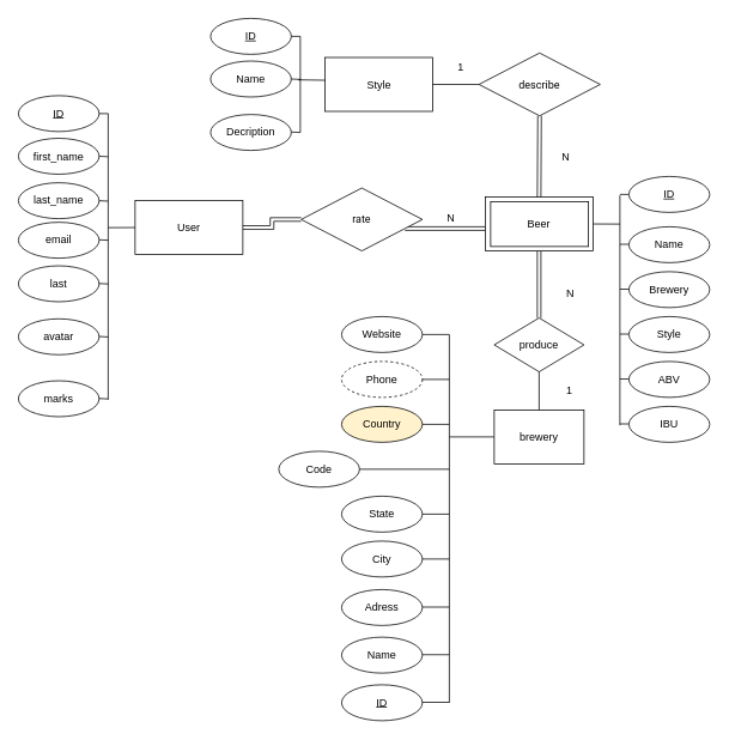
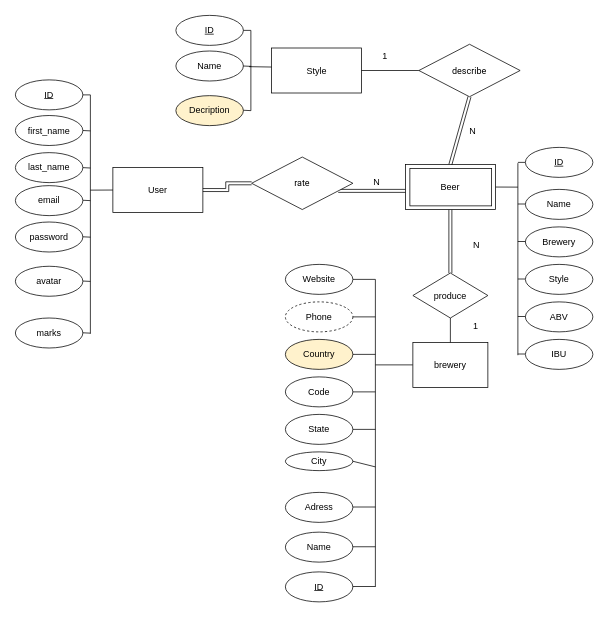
- <mxCell id="76" value="&lt;div style=&quot;text-align: left&quot;&gt;&lt;font face=&quot;roboto, robotodraft, helvetica, arial, sans-serif&quot;&gt;describe&lt;/font&gt;&lt;br&gt;&lt;/div&gt;" style="rhombus;whiteSpace=wrap;html=1;" vertex="1" parent="1"><mxGeometry x="533" y="58.5" width="135" height="70" as="geometry" /></mxCell>
+ <mxCell id="76" value="&lt;div style=&quot;text-align: left&quot;&gt;&lt;font face=&quot;roboto, robotodraft, helvetica, arial, sans-serif&quot;&gt;describe&lt;/font&gt;&lt;br&gt;&lt;/div&gt;" style="rhombus;whiteSpace=wrap;html=1;" vertex="1" parent="1"><mxGeometry x="558" y="58.5" width="135" height="70" as="geometry" /></mxCell>
- <mxCell id="66" value="Decription" style="ellipse;whiteSpace=wrap;html=1;" vertex="1" parent="1"><mxGeometry x="234" y="127" width="90" height="40" as="geometry" /></mxCell>
+ <mxCell id="66" value="Decription" style="ellipse;whiteSpace=wrap;html=1;fillColor=#fff2cc;" vertex="1" parent="1"><mxGeometry x="234" y="127" width="90" height="40" as="geometry" /></mxCell>
- <mxCell id="53" value="last" style="ellipse;whiteSpace=wrap;html=1;" parent="1" vertex="1"><mxGeometry x="20" y="295.5" width="90" height="40" as="geometry" /></mxCell>
+ <mxCell id="53" value="password" style="ellipse;whiteSpace=wrap;html=1;" parent="1" vertex="1"><mxGeometry x="20" y="295.5" width="90" height="40" as="geometry" /></mxCell>
- <mxCell id="19" value="produce" style="rhombus;whiteSpace=wrap;html=1;" parent="1" vertex="1"><mxGeometry x="550" y="353.5" width="100" height="60" as="geometry" /></mxCell>
+ <mxCell id="19" value="produce" style="rhombus;whiteSpace=wrap;html=1;" parent="1" vertex="1"><mxGeometry x="550" y="363.5" width="100" height="60" as="geometry" /></mxCell>
- <mxCell id="8" value="Code" style="ellipse;whiteSpace=wrap;html=1;" parent="1" vertex="1"><mxGeometry x="310" y="502" width="90" height="40" as="geometry" /></mxCell>
+ <mxCell id="8" value="Code" style="ellipse;whiteSpace=wrap;html=1;" parent="1" vertex="1"><mxGeometry x="380" y="502" width="90" height="40" as="geometry" /></mxCell>
- <mxCell id="11" value="City" style="ellipse;whiteSpace=wrap;html=1;" parent="1" vertex="1"><mxGeometry x="380" y="602" width="90" height="40" as="geometry" /></mxCell>
+ <mxCell id="11" value="City" style="ellipse;whiteSpace=wrap;html=1;" parent="1" vertex="1"><mxGeometry x="380" y="602" width="90" height="25" as="geometry" /></mxCell>
